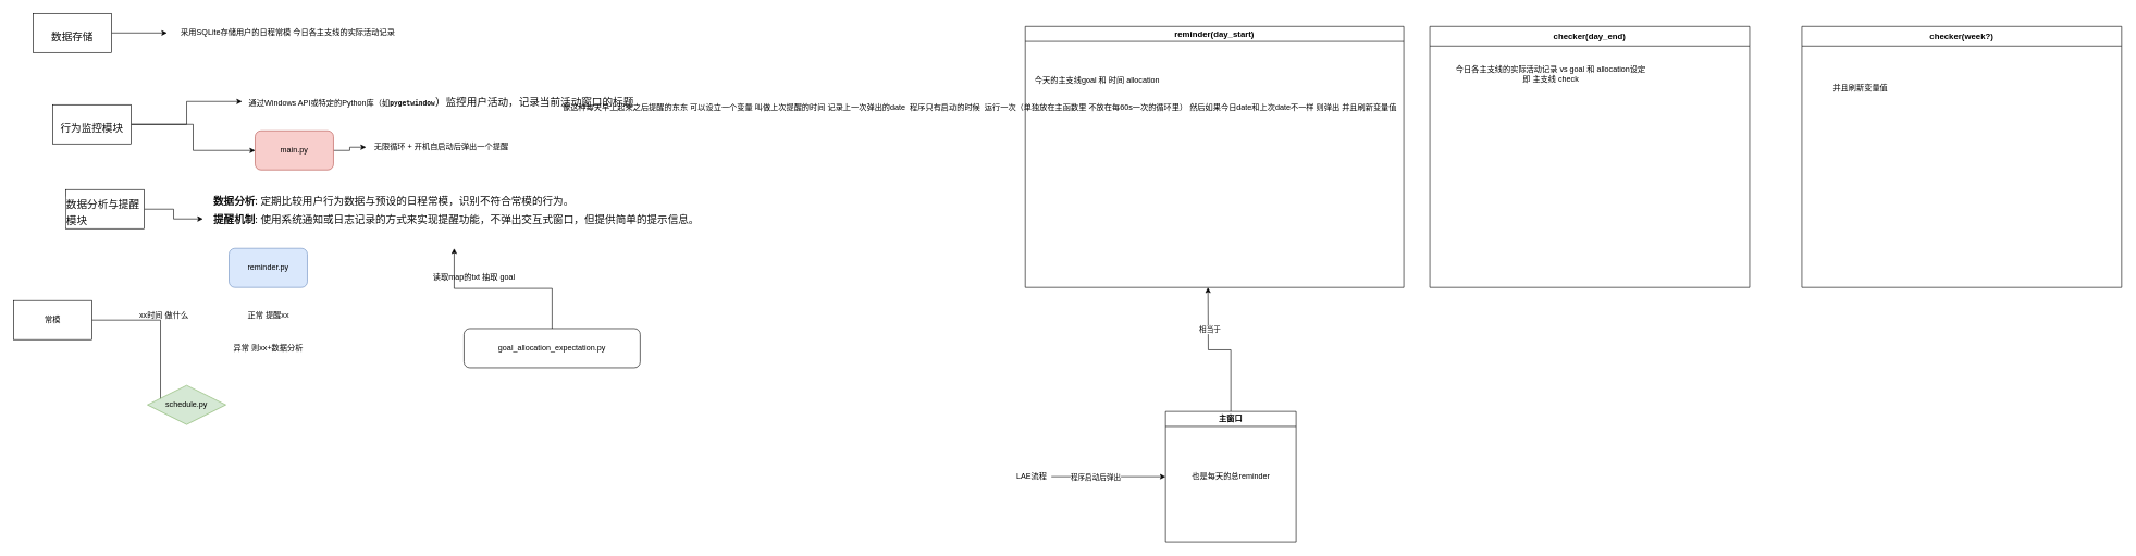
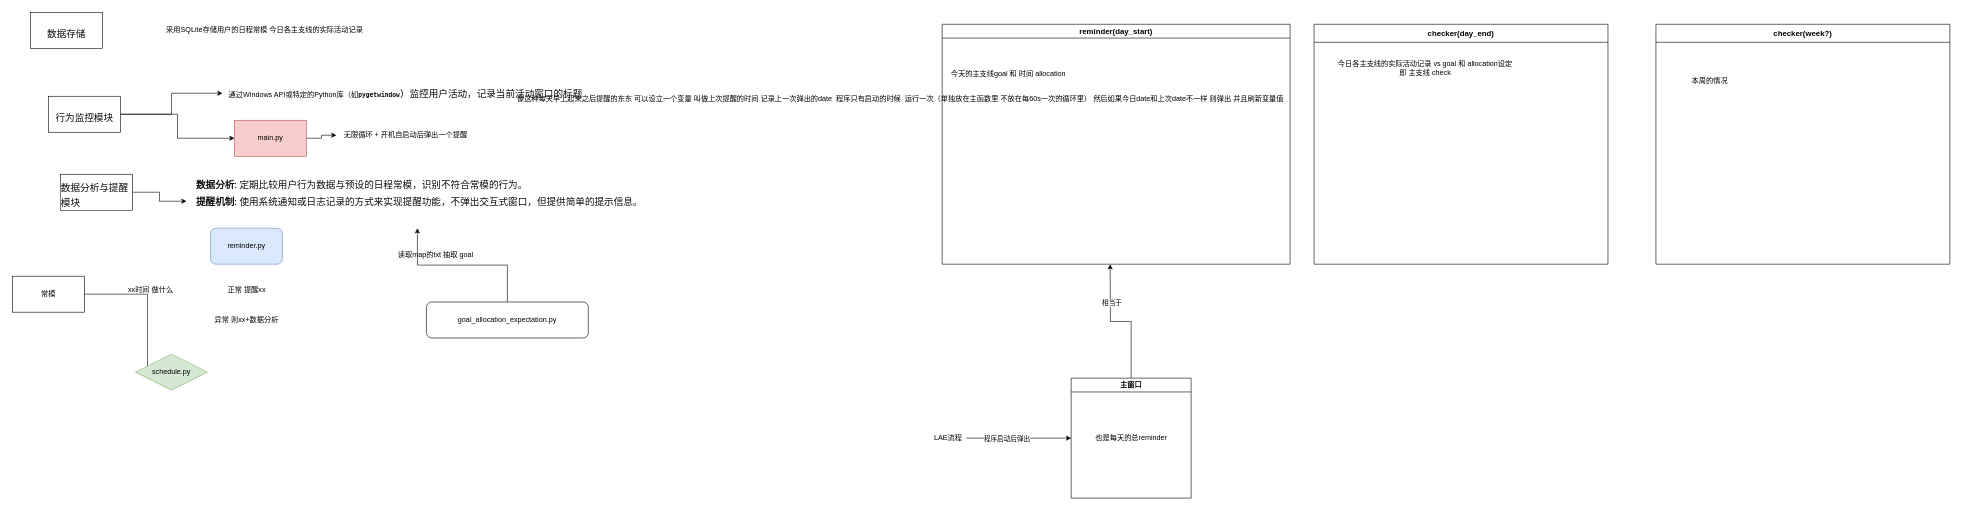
- <mxCell id="2" style="edgeStyle=orthogonalEdgeStyle;rounded=0;orthogonalLoop=1;jettySize=auto;html=1;" parent="1" source="3" target="11" edge="1"><mxGeometry relative="1" as="geometry" /></mxCell>
- <mxCell id="28" value="并且刷新变量值" style="text;html=1;strokeColor=none;fillColor=none;align=center;verticalAlign=middle;whiteSpace=wrap;rounded=0;" parent="27" vertex="1"><mxGeometry x="40" y="80" width="100" height="30" as="geometry" /></mxCell>
+ <mxCell id="28" value="本周的情况" style="text;html=1;strokeColor=none;fillColor=none;align=center;verticalAlign=middle;whiteSpace=wrap;rounded=0;" parent="27" vertex="1"><mxGeometry x="40" y="80" width="100" height="30" as="geometry" /></mxCell>
- <mxCell id="18" value="main.py" style="rounded=1;whiteSpace=wrap;html=1;fillColor=#f8cecc;strokeColor=#b85450;" parent="1" vertex="1"><mxGeometry x="390" y="200" width="120" height="60" as="geometry" /></mxCell>
+ <mxCell id="18" value="main.py" style="whiteSpace=wrap;html=1;fillColor=#f8cecc;strokeColor=#b85450;rounded=0;" parent="1" vertex="1"><mxGeometry x="390" y="200" width="120" height="60" as="geometry" /></mxCell>
